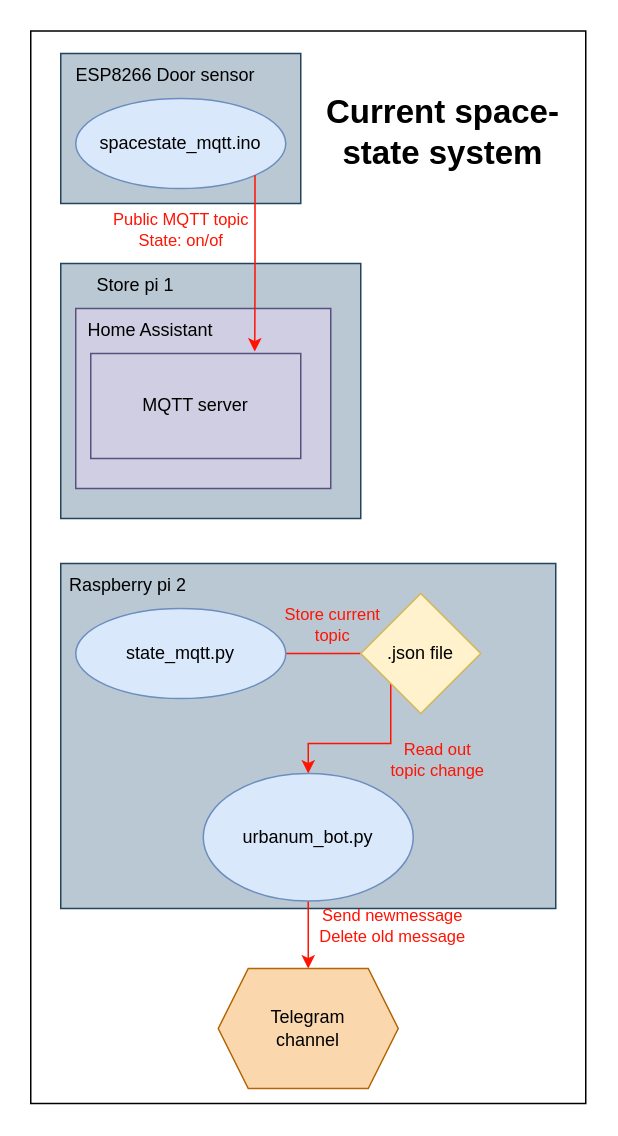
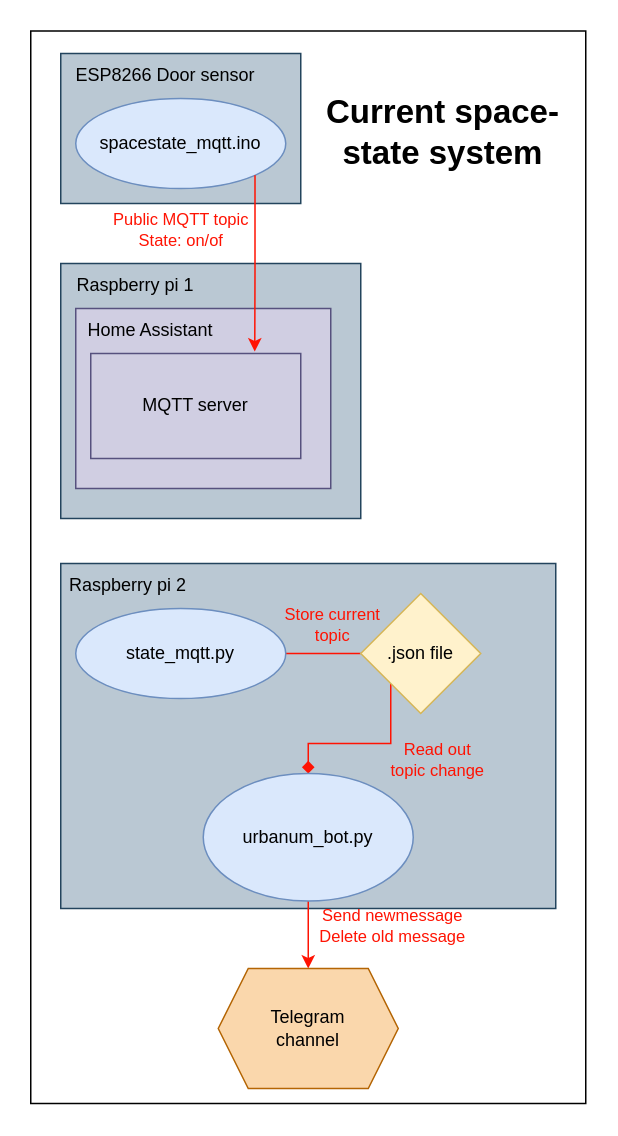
- <mxCell id="11" value="Store pi 1" style="text;html=1;strokeColor=none;fillColor=none;align=center;verticalAlign=middle;whiteSpace=wrap;rounded=0;" vertex="1" parent="1"><mxGeometry x="40" y="175" width="100" height="30" as="geometry" /></mxCell>
+ <mxCell id="11" value="Raspberry pi 1" style="text;html=1;strokeColor=none;fillColor=none;align=center;verticalAlign=middle;whiteSpace=wrap;rounded=0;" vertex="1" parent="1"><mxGeometry x="40" y="175" width="100" height="30" as="geometry" /></mxCell>
- <mxCell id="18" style="edgeStyle=orthogonalEdgeStyle;rounded=0;orthogonalLoop=1;jettySize=auto;html=1;exitX=0;exitY=1;exitDx=0;exitDy=0;entryX=0.5;entryY=0;entryDx=0;entryDy=0;strokeColor=#FF1303;" edge="1" parent="1" source="20" target="23"><mxGeometry relative="1" as="geometry" /></mxCell>
+ <mxCell id="18" style="edgeStyle=orthogonalEdgeStyle;rounded=0;orthogonalLoop=1;jettySize=auto;html=1;exitX=0;exitY=1;exitDx=0;exitDy=0;entryX=0.5;entryY=0;entryDx=0;entryDy=0;strokeColor=#FF1303;endArrow=diamond;" edge="1" parent="1" source="20" target="23"><mxGeometry relative="1" as="geometry" /></mxCell>
